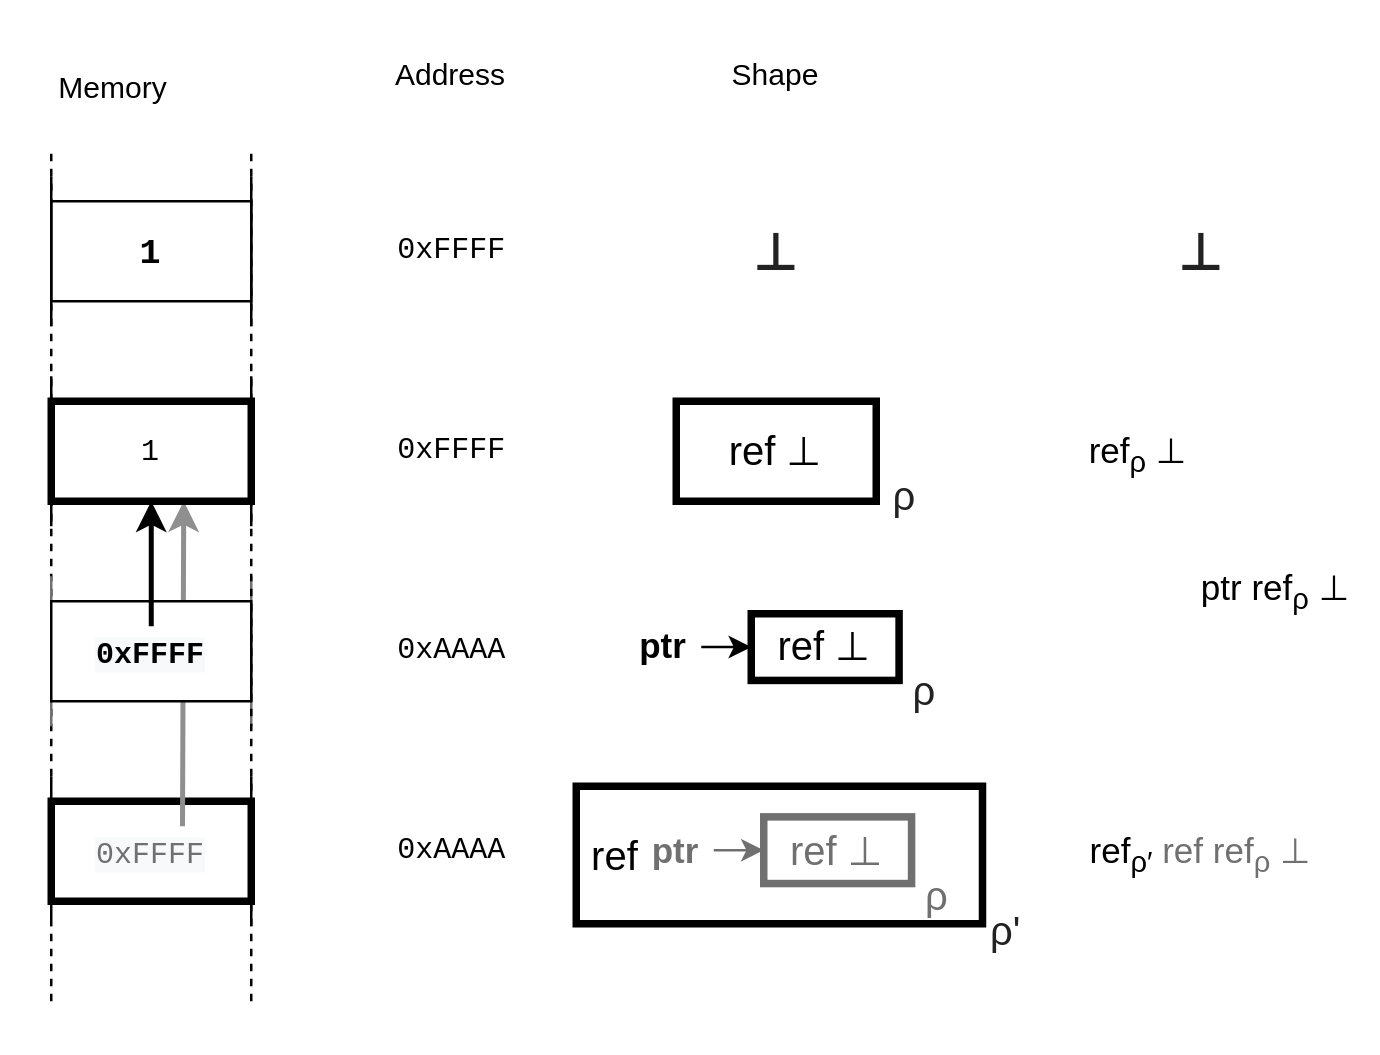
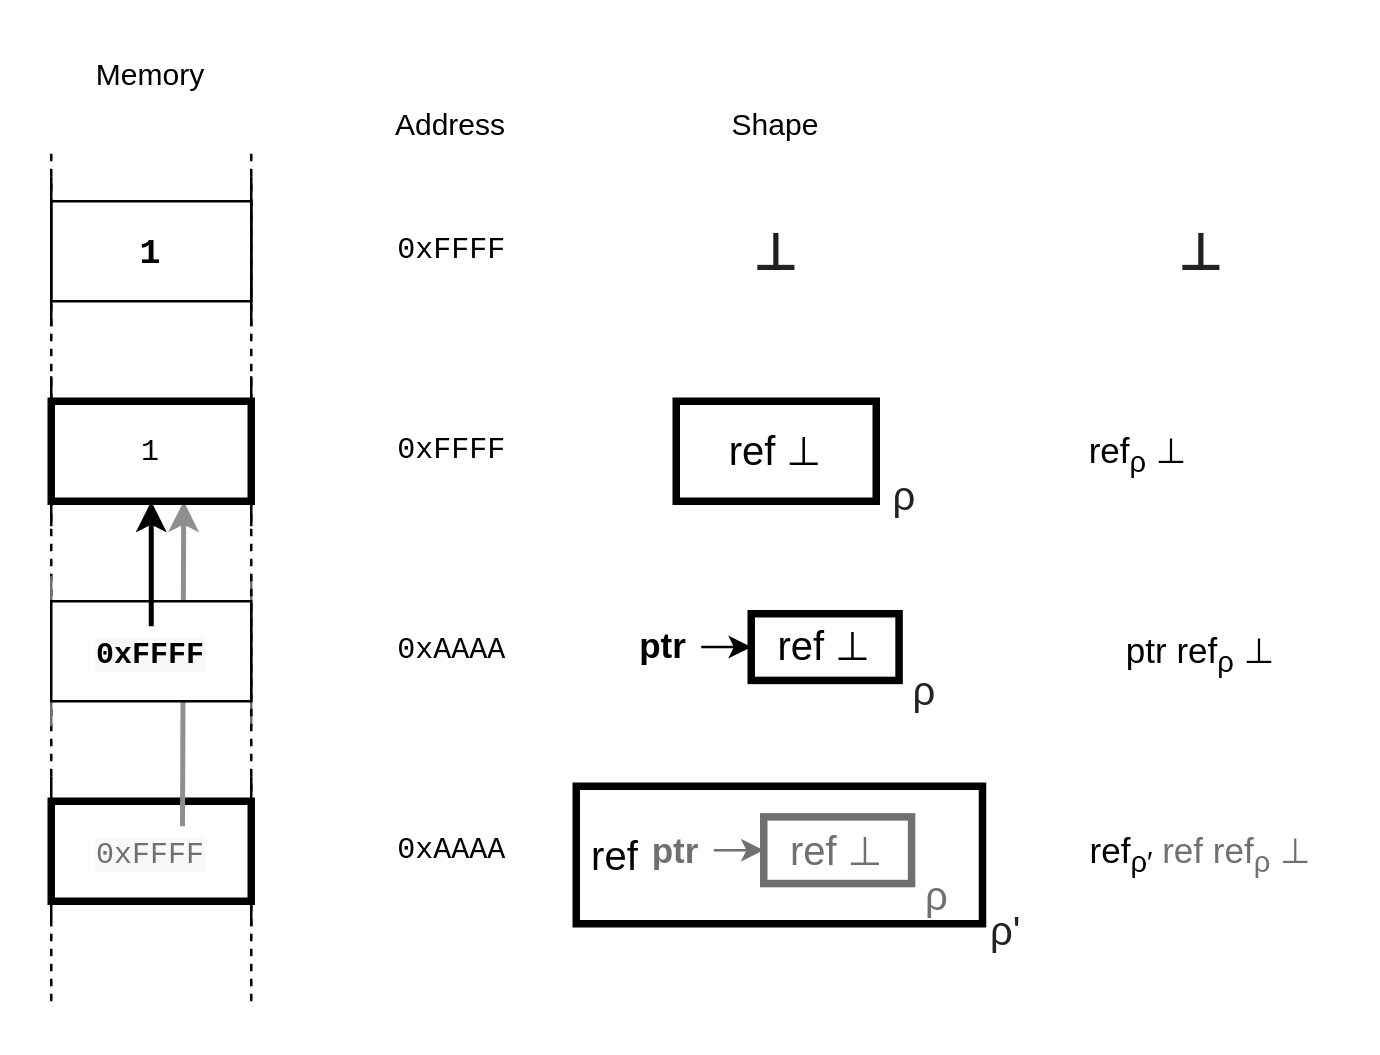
- <mxCell id="4" value="Address" style="text;html=1;strokeColor=none;fillColor=none;align=center;verticalAlign=middle;whiteSpace=wrap;rounded=0;" parent="1" vertex="1"><mxGeometry x="140" y="20" width="80" height="20" as="geometry" /></mxCell>
+ <mxCell id="4" value="Address" style="text;html=1;strokeColor=none;fillColor=none;align=center;verticalAlign=middle;whiteSpace=wrap;rounded=0;" parent="1" vertex="1"><mxGeometry x="140" y="40" width="80" height="20" as="geometry" /></mxCell>
- <mxCell id="6" value="Shape" style="text;html=1;strokeColor=none;fillColor=none;align=center;verticalAlign=middle;whiteSpace=wrap;rounded=0;" parent="1" vertex="1"><mxGeometry x="270" y="20" width="80" height="20" as="geometry" /></mxCell>
+ <mxCell id="6" value="Shape" style="text;html=1;strokeColor=none;fillColor=none;align=center;verticalAlign=middle;whiteSpace=wrap;rounded=0;" parent="1" vertex="1"><mxGeometry x="270" y="40" width="80" height="20" as="geometry" /></mxCell>
- <mxCell id="3" value="Memory" style="text;html=1;strokeColor=none;fillColor=none;align=center;verticalAlign=middle;whiteSpace=wrap;rounded=0;" parent="1" vertex="1"><mxGeometry x="5" y="25" width="80" height="20" as="geometry" /></mxCell>
+ <mxCell id="3" value="Memory" style="text;html=1;strokeColor=none;fillColor=none;align=center;verticalAlign=middle;whiteSpace=wrap;rounded=0;" parent="1" vertex="1"><mxGeometry x="20" y="20" width="80" height="20" as="geometry" /></mxCell>
- <mxCell id="18" value="ptr ref&lt;sub&gt;ρ&lt;/sub&gt; ⊥" style="text;whiteSpace=wrap;html=1;fontSize=14;fontFamily=Helvetica;align=center;" parent="1" vertex="1"><mxGeometry x="475" y="220" width="70" height="30" as="geometry" /></mxCell>
+ <mxCell id="18" value="ptr ref&lt;sub&gt;ρ&lt;/sub&gt; ⊥" style="text;whiteSpace=wrap;html=1;fontSize=14;fontFamily=Helvetica;align=center;" parent="1" vertex="1"><mxGeometry x="445" y="245" width="70" height="30" as="geometry" /></mxCell>
